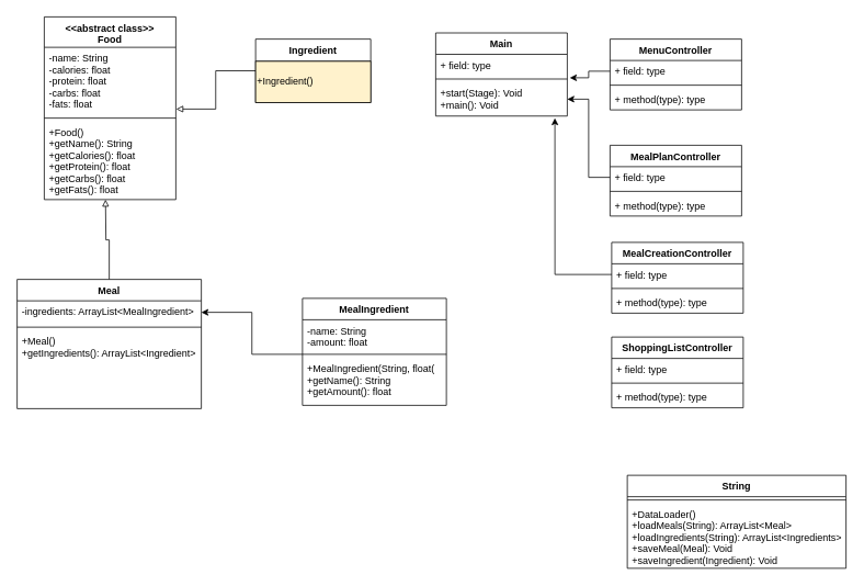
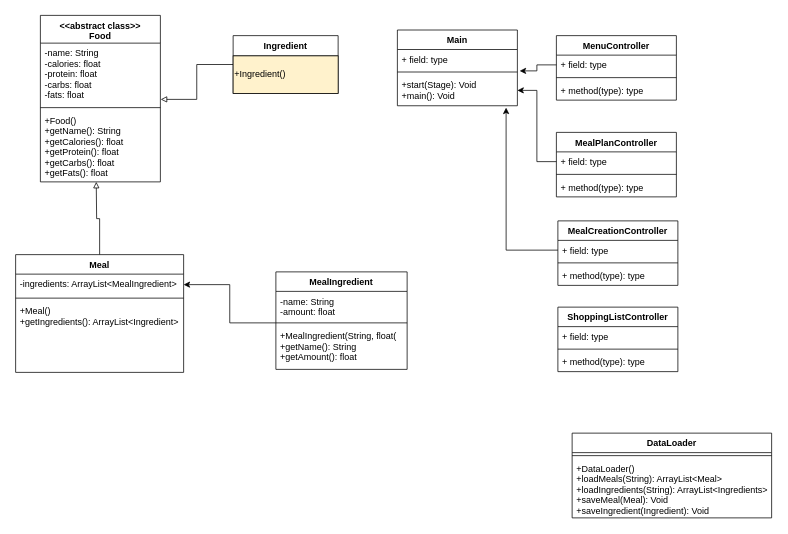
- <mxCell id="11" value="String" style="swimlane;fontStyle=1;align=center;verticalAlign=top;childLayout=stackLayout;horizontal=1;startSize=26;horizontalStack=0;resizeParent=1;resizeParentMax=0;resizeLast=0;collapsible=1;marginBottom=0;" parent="1" vertex="1"><mxGeometry x="762" y="577" width="266" height="113" as="geometry" /></mxCell>
+ <mxCell id="11" value="DataLoader" style="swimlane;fontStyle=1;align=center;verticalAlign=top;childLayout=stackLayout;horizontal=1;startSize=26;horizontalStack=0;resizeParent=1;resizeParentMax=0;resizeLast=0;collapsible=1;marginBottom=0;" parent="1" vertex="1"><mxGeometry x="762" y="577" width="266" height="113" as="geometry" /></mxCell>
